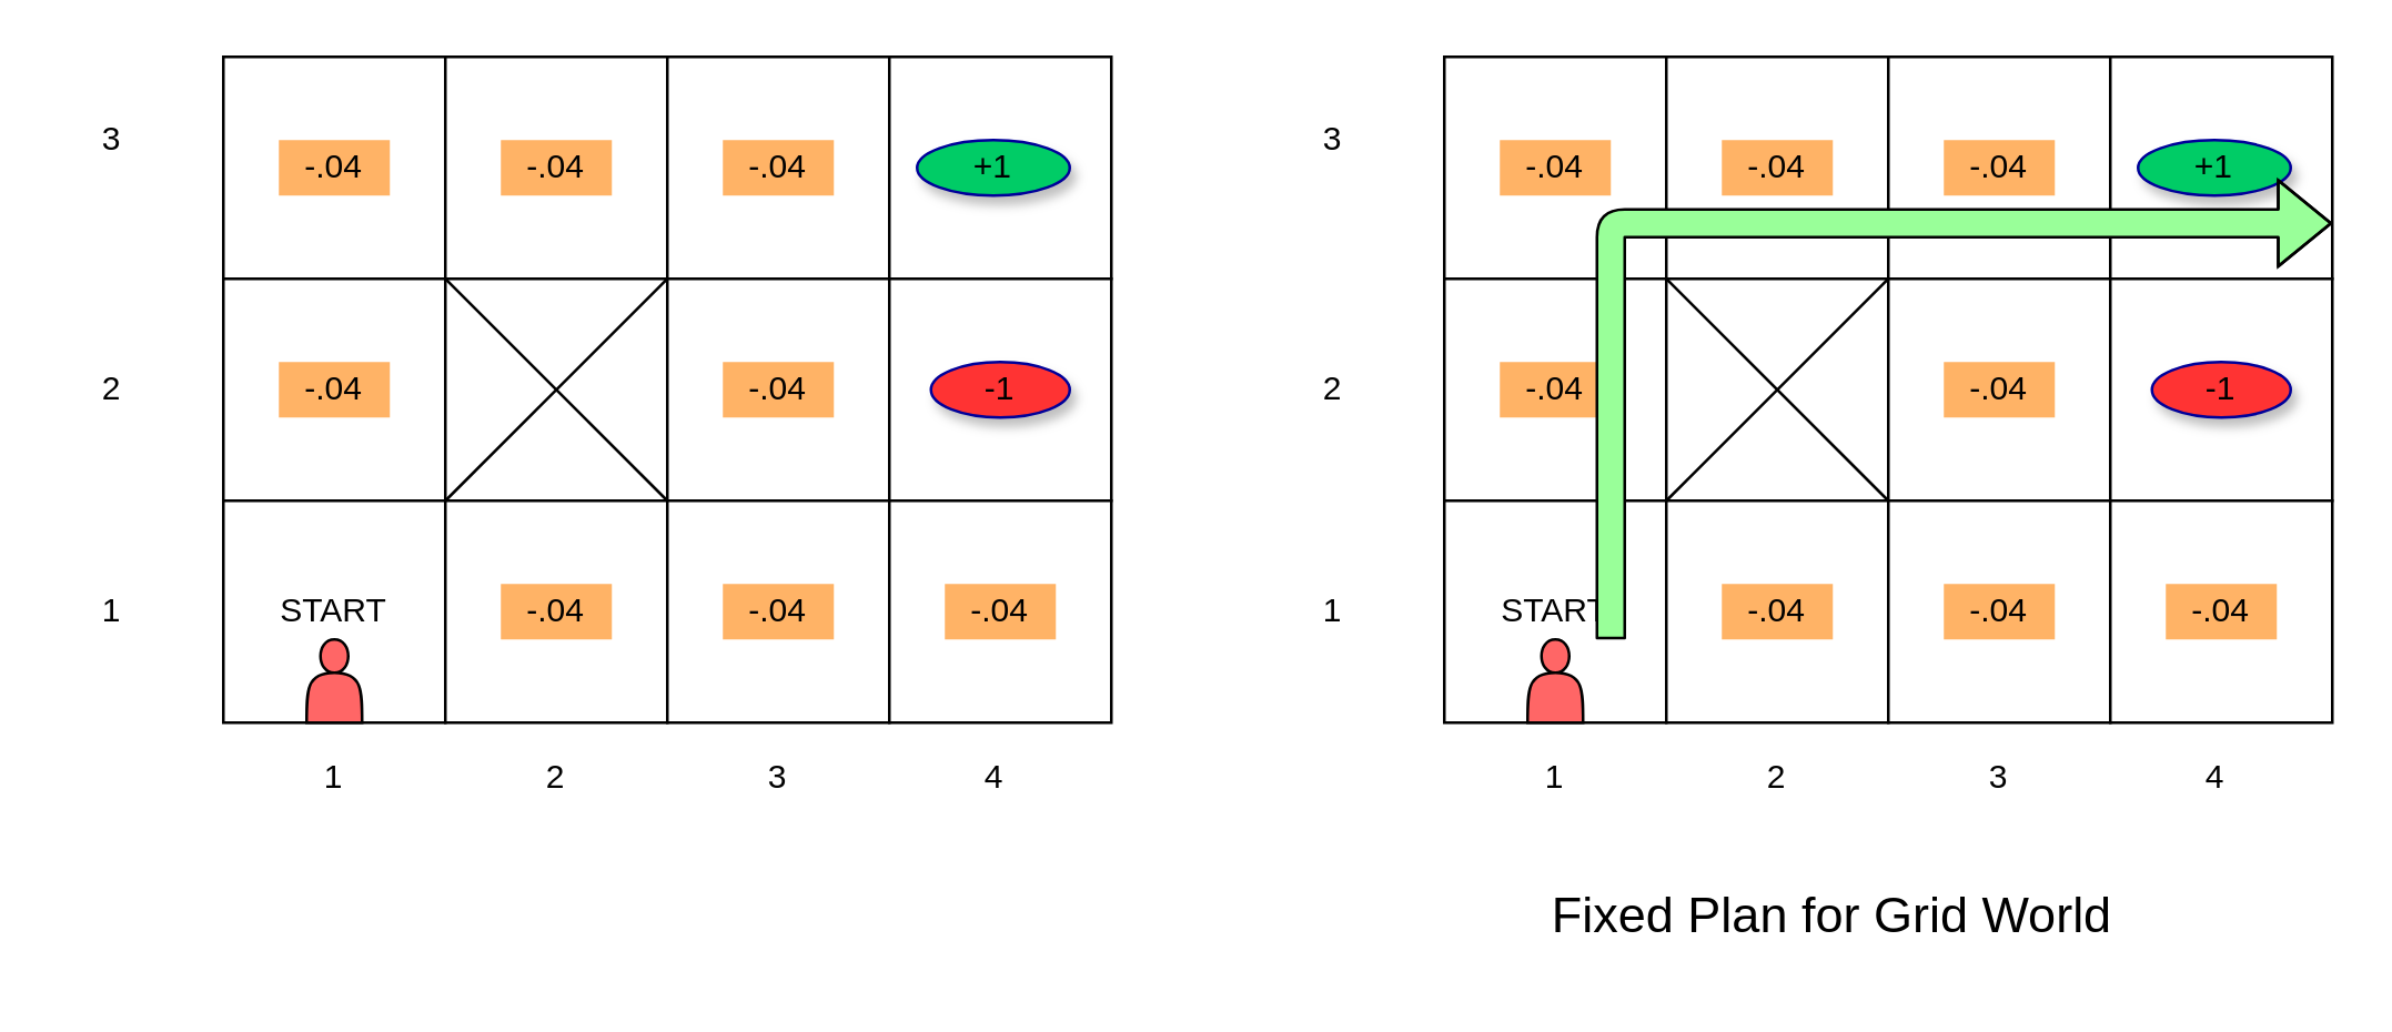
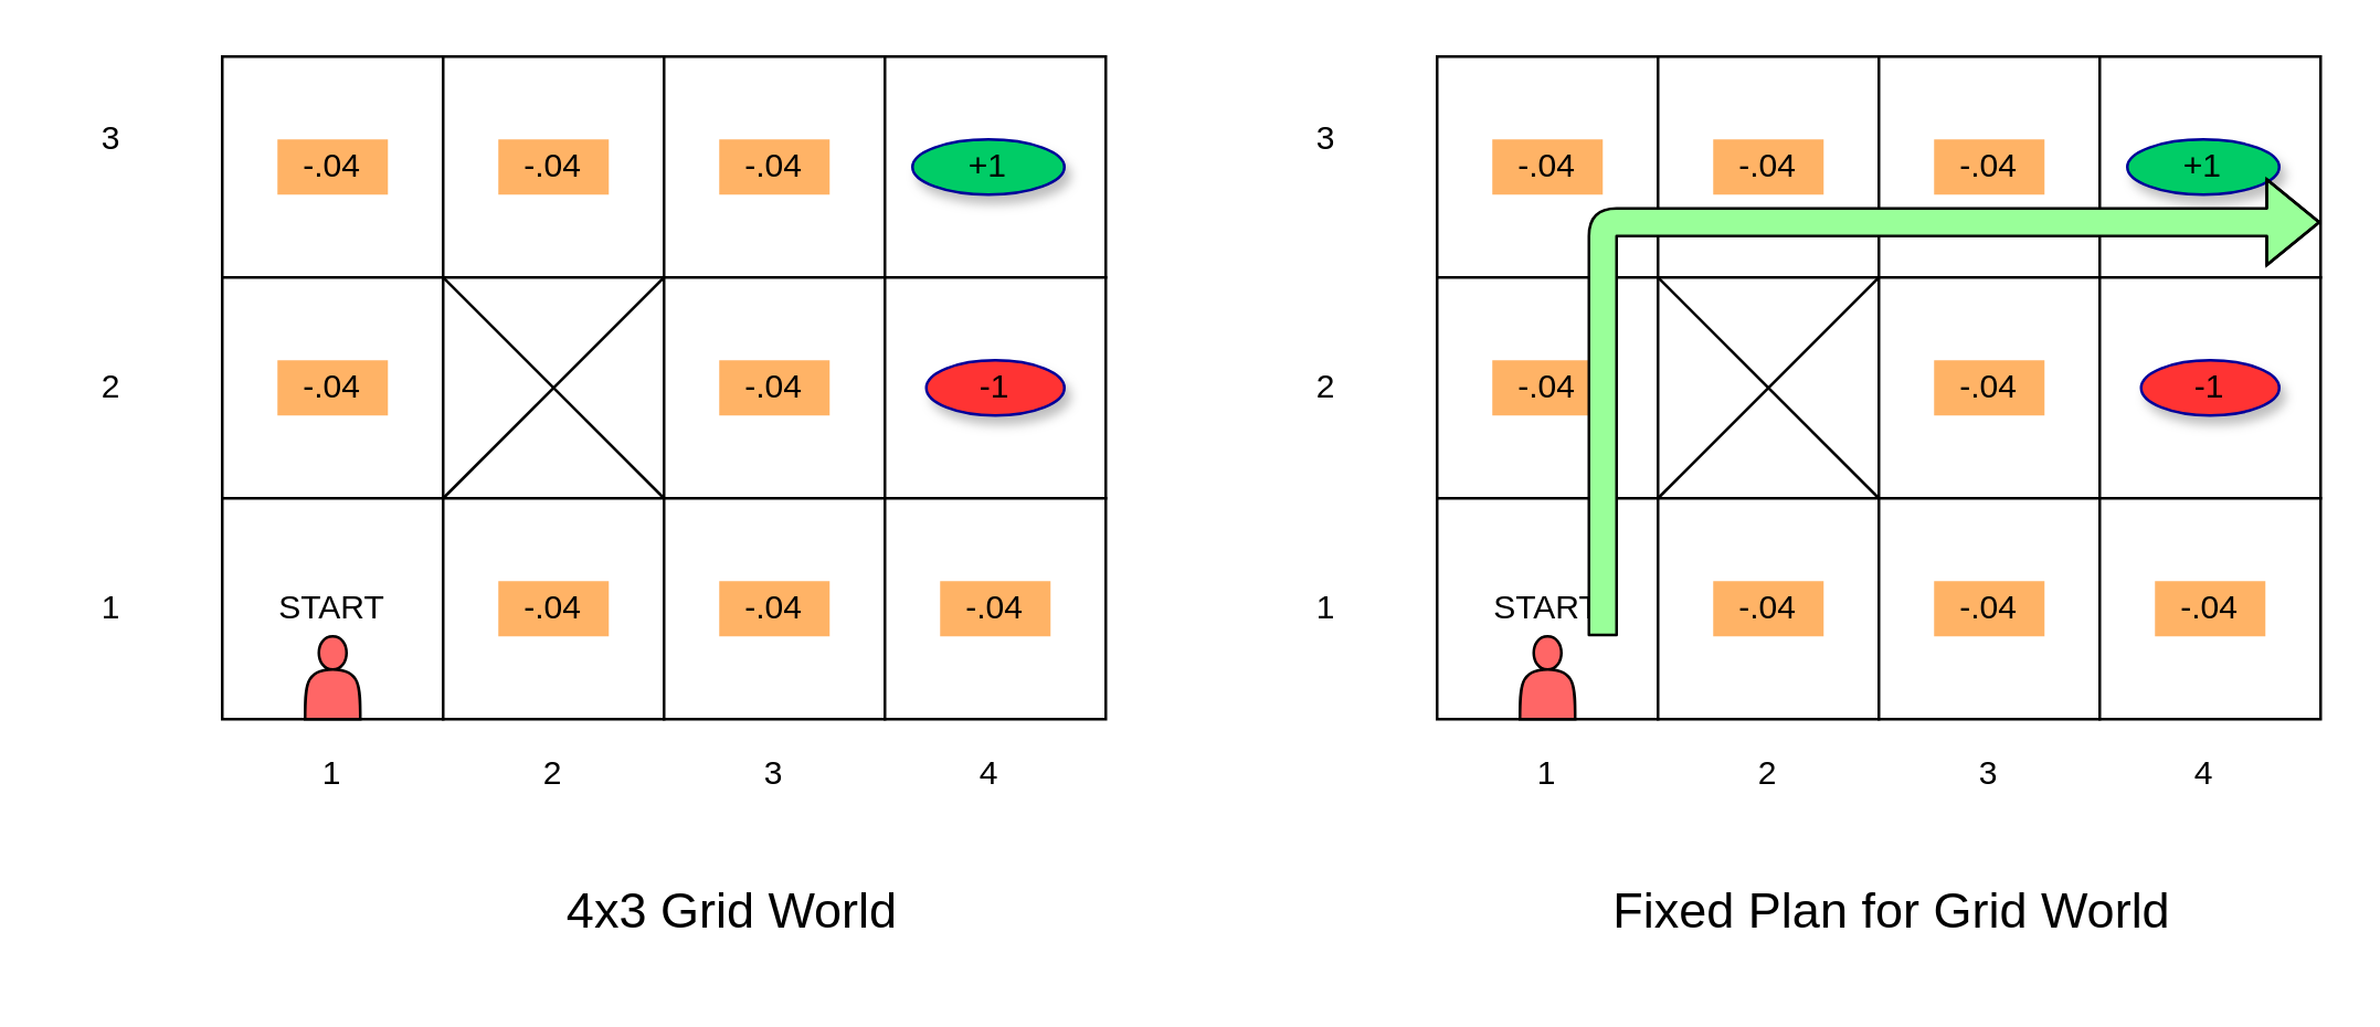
+ <mxCell id="69" value="&lt;font style=&quot;font-size: 18px&quot;&gt;4x3 Grid World&lt;/font&gt;" style="text;html=1;strokeColor=none;fillColor=none;align=center;verticalAlign=middle;whiteSpace=wrap;rounded=0;" vertex="1" parent="1"><mxGeometry x="170" y="310" width="190" height="40" as="geometry" /></mxCell>
- <mxCell id="70" value="&lt;font style=&quot;font-size: 18px&quot;&gt;Fixed Plan for Grid World&lt;/font&gt;" style="text;html=1;strokeColor=none;fillColor=none;align=center;verticalAlign=middle;whiteSpace=wrap;rounded=0;" vertex="1" parent="1"><mxGeometry x="545" y="310" width="230" height="40" as="geometry" /></mxCell>
+ <mxCell id="70" value="&lt;font style=&quot;font-size: 18px&quot;&gt;Fixed Plan for Grid World&lt;/font&gt;" style="text;html=1;strokeColor=none;fillColor=none;align=center;verticalAlign=middle;whiteSpace=wrap;rounded=0;" vertex="1" parent="1"><mxGeometry x="570" y="310" width="230" height="40" as="geometry" /></mxCell>
